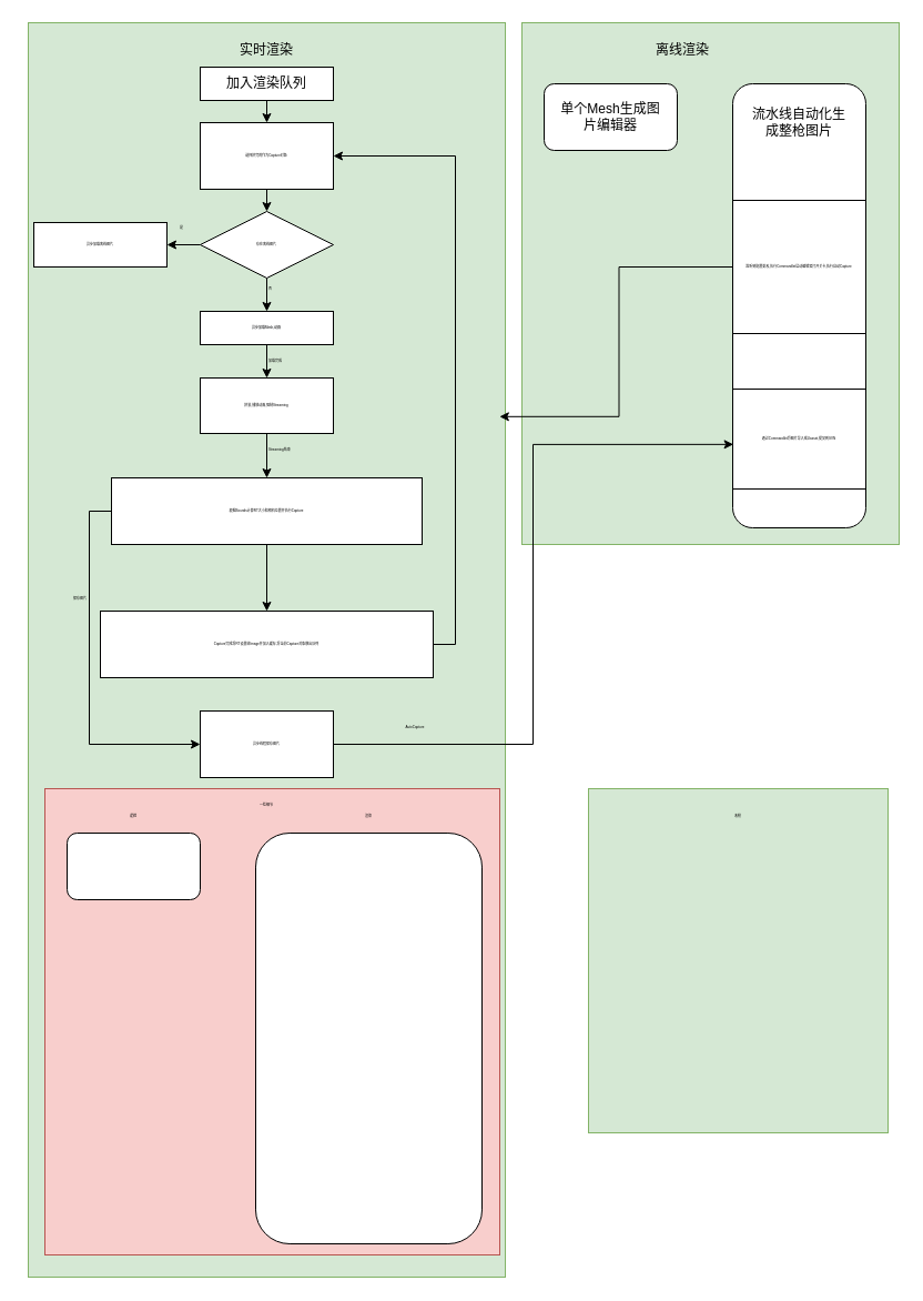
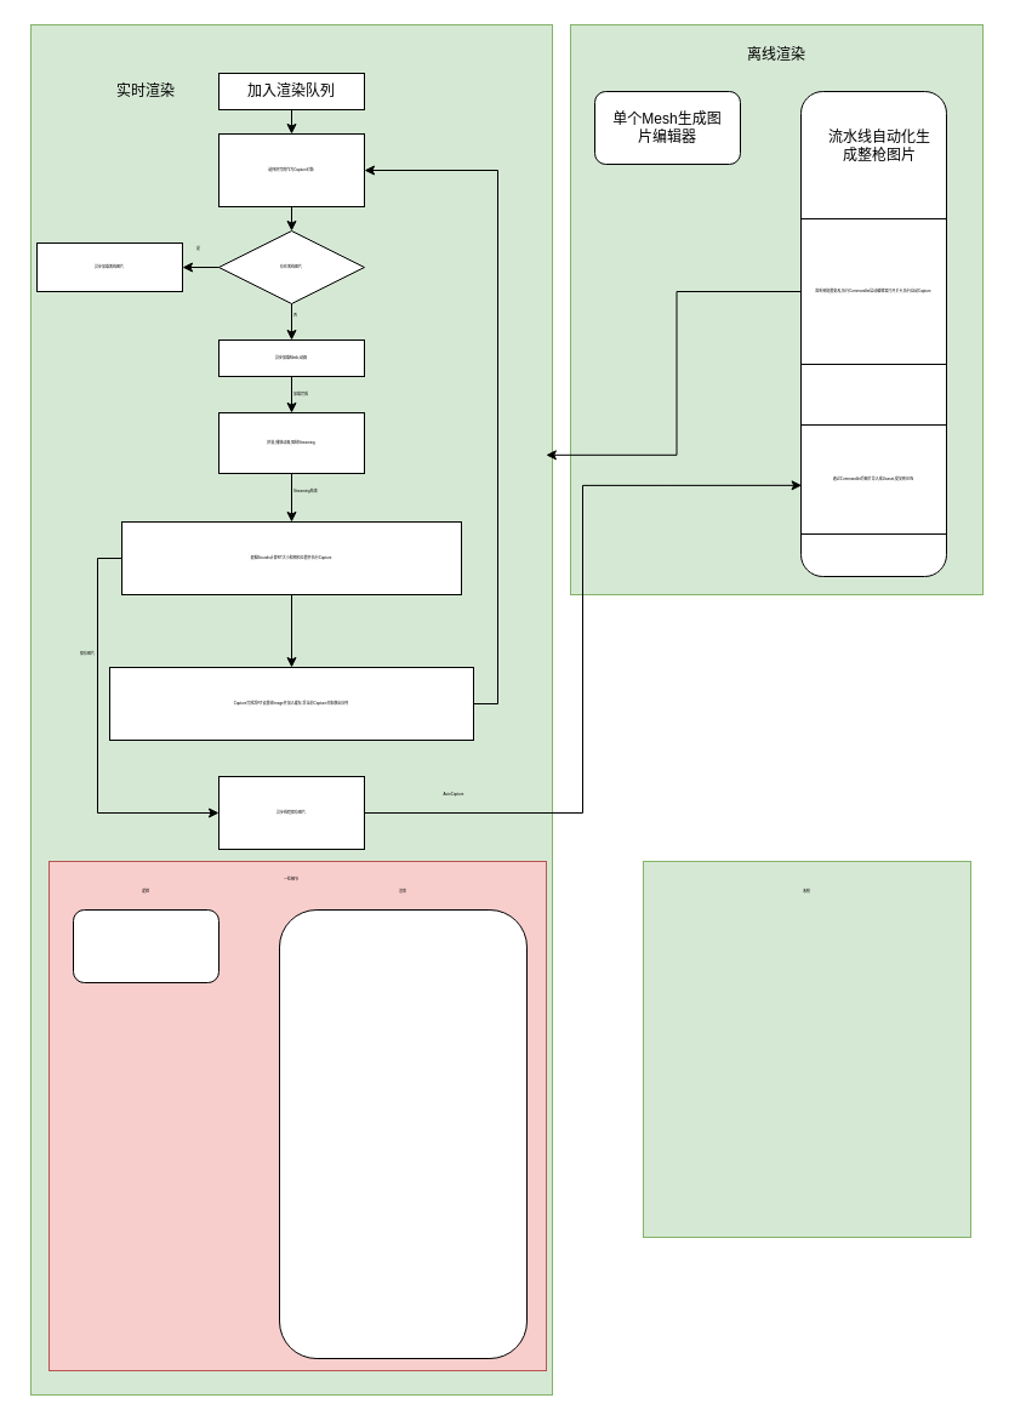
- <mxCell id="3" value="实时渲染" style="text;html=1;strokeColor=none;fillColor=none;align=center;verticalAlign=middle;whiteSpace=wrap;rounded=0;" vertex="1" parent="1"><mxGeometry x="210" y="30" width="60" height="30" as="geometry" /></mxCell>
+ <mxCell id="3" value="实时渲染" style="text;html=1;strokeColor=none;fillColor=none;align=center;verticalAlign=middle;whiteSpace=wrap;rounded=0;" vertex="1" parent="1"><mxGeometry x="90" y="60" width="60" height="30" as="geometry" /></mxCell>
- <mxCell id="5" value="离线渲染" style="text;html=1;strokeColor=none;fillColor=none;align=center;verticalAlign=middle;whiteSpace=wrap;rounded=0;" vertex="1" parent="1"><mxGeometry x="585" y="30" width="60" height="30" as="geometry" /></mxCell>
+ <mxCell id="5" value="离线渲染" style="text;html=1;strokeColor=none;fillColor=none;align=center;verticalAlign=middle;whiteSpace=wrap;rounded=0;" vertex="1" parent="1"><mxGeometry x="610" y="30" width="60" height="30" as="geometry" /></mxCell>
- <mxCell id="9" value="流水线自动化生成整枪图片" style="text;html=1;strokeColor=none;fillColor=none;align=center;verticalAlign=middle;whiteSpace=wrap;rounded=0;" vertex="1" parent="1"><mxGeometry x="675" y="90" width="90" height="40" as="geometry" /></mxCell>
+ <mxCell id="9" value="流水线自动化生成整枪图片" style="text;html=1;strokeColor=none;fillColor=none;align=center;verticalAlign=middle;whiteSpace=wrap;rounded=0;" vertex="1" parent="1"><mxGeometry x="680" y="100" width="90" height="40" as="geometry" /></mxCell>
